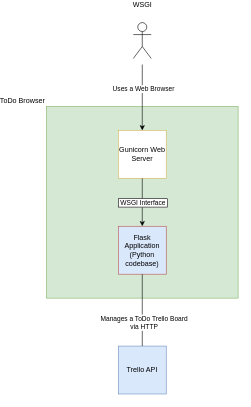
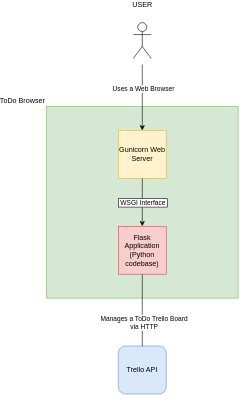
- <mxCell id="4" value="WSGI" style="shape=umlActor;verticalLabelPosition=top;verticalAlign=middle;html=1;outlineConnect=0;labelPosition=center;align=center;" vertex="1" parent="1"><mxGeometry x="165" y="20" width="30" height="60" as="geometry" /></mxCell>
+ <mxCell id="4" value="USER" style="shape=umlActor;verticalLabelPosition=top;verticalAlign=middle;html=1;outlineConnect=0;labelPosition=center;align=center;" vertex="1" parent="1"><mxGeometry x="165" y="20" width="30" height="60" as="geometry" /></mxCell>
- <mxCell id="6" value="Gunicorn Web Server" style="whiteSpace=wrap;html=1;aspect=fixed;fillColor=#ffffff;strokeColor=#d6b656;" vertex="1" parent="1"><mxGeometry x="140" y="200" width="80" height="80" as="geometry" /></mxCell>
+ <mxCell id="6" value="Gunicorn Web Server" style="whiteSpace=wrap;html=1;aspect=fixed;fillColor=#fff2cc;strokeColor=#d6b656;" vertex="1" parent="1"><mxGeometry x="140" y="200" width="80" height="80" as="geometry" /></mxCell>
- <mxCell id="7" value="Flask Application&lt;br&gt;(Python codebase)" style="whiteSpace=wrap;html=1;aspect=fixed;fillColor=#dae8fc;strokeColor=#b85450;" vertex="1" parent="1"><mxGeometry x="140" y="360" width="80" height="80" as="geometry" /></mxCell>
+ <mxCell id="7" value="Flask Application&lt;br&gt;(Python codebase)" style="whiteSpace=wrap;html=1;aspect=fixed;fillColor=#f8cecc;strokeColor=#b85450;" vertex="1" parent="1"><mxGeometry x="140" y="360" width="80" height="80" as="geometry" /></mxCell>
- <mxCell id="5" value="Trello API" style="whiteSpace=wrap;html=1;aspect=fixed;fillColor=#dae8fc;strokeColor=#6c8ebf;" vertex="1" parent="1"><mxGeometry x="140" y="560" width="80" height="80" as="geometry" /></mxCell>
+ <mxCell id="5" value="Trello API" style="whiteSpace=wrap;html=1;aspect=fixed;fillColor=#dae8fc;strokeColor=#6c8ebf;rounded=1;" vertex="1" parent="1"><mxGeometry x="140" y="560" width="80" height="80" as="geometry" /></mxCell>
